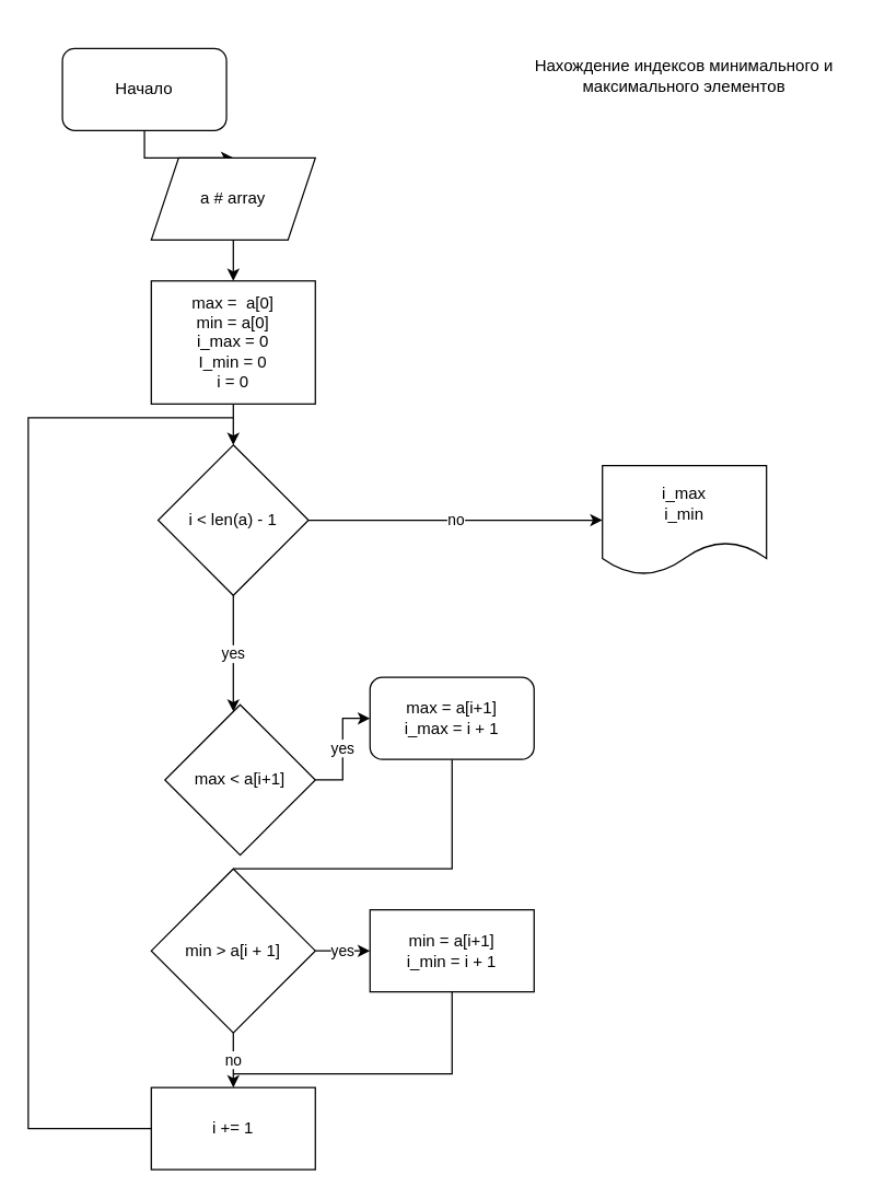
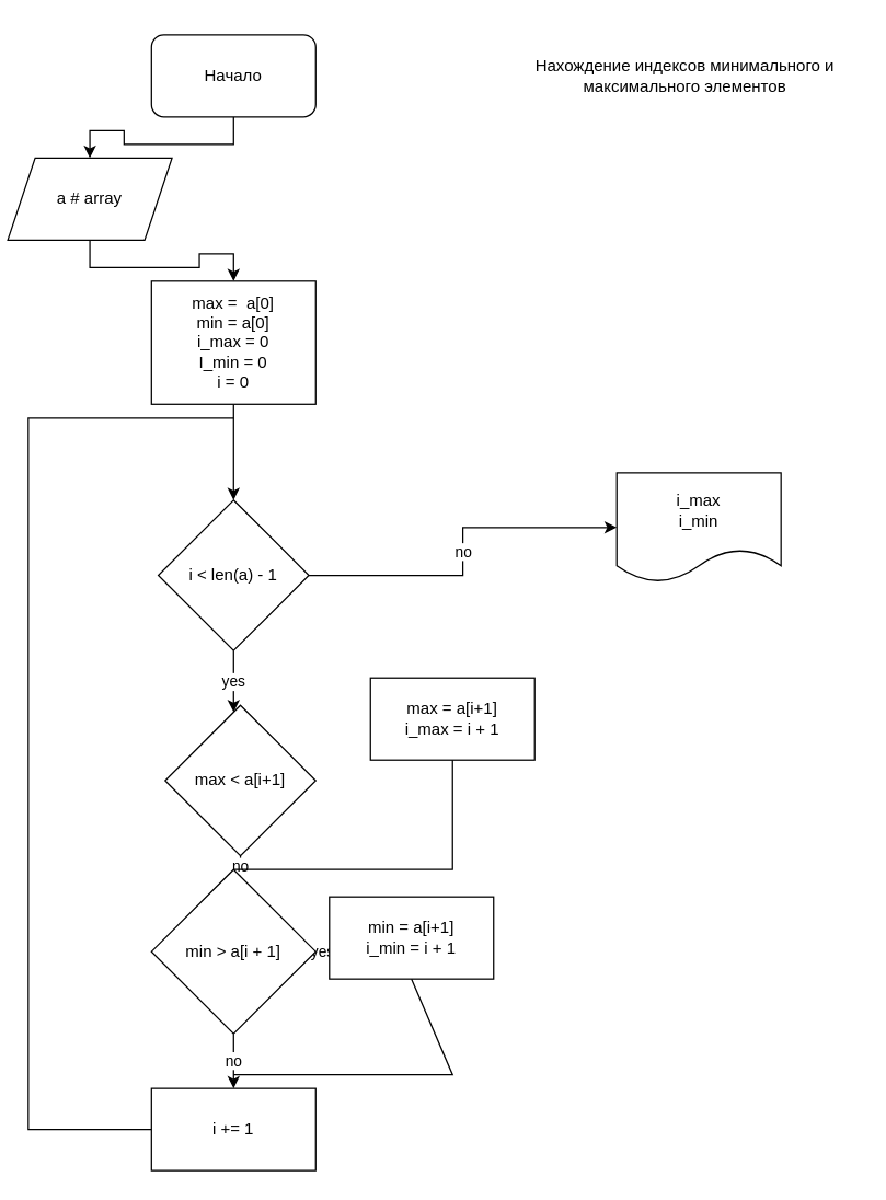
- <mxCell id="3" value="Начало" style="rounded=1;whiteSpace=wrap;html=1;" parent="1" vertex="1"><mxGeometry x="45" y="35" width="120" height="60" as="geometry" /></mxCell>
+ <mxCell id="3" value="Начало" style="rounded=1;whiteSpace=wrap;html=1;" parent="1" vertex="1"><mxGeometry x="110" y="25" width="120" height="60" as="geometry" /></mxCell>
- <mxCell id="5" value="a # array" style="shape=parallelogram;perimeter=parallelogramPerimeter;whiteSpace=wrap;html=1;fixedSize=1;" parent="1" vertex="1"><mxGeometry x="110" y="115" width="120" height="60" as="geometry" /></mxCell>
+ <mxCell id="5" value="a # array" style="shape=parallelogram;perimeter=parallelogramPerimeter;whiteSpace=wrap;html=1;fixedSize=1;" parent="1" vertex="1"><mxGeometry x="5" y="115" width="120" height="60" as="geometry" /></mxCell>
- <mxCell id="10" value="i &amp;lt; len(a) - 1" style="rhombus;whiteSpace=wrap;html=1;" parent="1" vertex="1"><mxGeometry x="115" y="325" width="110" height="110" as="geometry" /></mxCell>
+ <mxCell id="10" value="i &amp;lt; len(a) - 1" style="rhombus;whiteSpace=wrap;html=1;" parent="1" vertex="1"><mxGeometry x="115" y="365" width="110" height="110" as="geometry" /></mxCell>
- <mxCell id="23" value="i_max&lt;br&gt;i_min" style="shape=document;whiteSpace=wrap;html=1;boundedLbl=1;" parent="1" vertex="1"><mxGeometry x="440" y="340" width="120" height="80" as="geometry" /></mxCell>
+ <mxCell id="23" value="i_max&lt;br&gt;i_min" style="shape=document;whiteSpace=wrap;html=1;boundedLbl=1;" parent="1" vertex="1"><mxGeometry x="450" y="345" width="120" height="80" as="geometry" /></mxCell>
- <mxCell id="17" value="max = a[i+1]&lt;br&gt;i_max = i + 1" style="whiteSpace=wrap;html=1;rounded=1;" parent="1" vertex="1"><mxGeometry x="270" y="495" width="120" height="60" as="geometry" /></mxCell>
+ <mxCell id="17" value="max = a[i+1]&lt;br&gt;i_max = i + 1" style="rounded=0;whiteSpace=wrap;html=1;" parent="1" vertex="1"><mxGeometry x="270" y="495" width="120" height="60" as="geometry" /></mxCell>
- <mxCell id="11" value="yes" style="edgeStyle=orthogonalEdgeStyle;rounded=0;orthogonalLoop=1;jettySize=auto;html=1;" parent="1" source="13" target="17" edge="1"><mxGeometry relative="1" as="geometry" /></mxCell>
+ <mxCell id="12" value="no" style="edgeStyle=orthogonalEdgeStyle;rounded=0;orthogonalLoop=1;jettySize=auto;html=1;" parent="1" source="13" target="16" edge="1"><mxGeometry relative="1" as="geometry"><Array as="points"><mxPoint x="170" y="595" /><mxPoint x="170" y="595" /></Array></mxGeometry></mxCell>
- <mxCell id="18" value="min = a[i+1]&lt;br&gt;i_min = i + 1" style="rounded=0;whiteSpace=wrap;html=1;" parent="1" vertex="1"><mxGeometry x="270" y="665" width="120" height="60" as="geometry" /></mxCell>
+ <mxCell id="18" value="min = a[i+1]&lt;br&gt;i_min = i + 1" style="rounded=0;whiteSpace=wrap;html=1;" parent="1" vertex="1"><mxGeometry x="240" y="655" width="120" height="60" as="geometry" /></mxCell>
